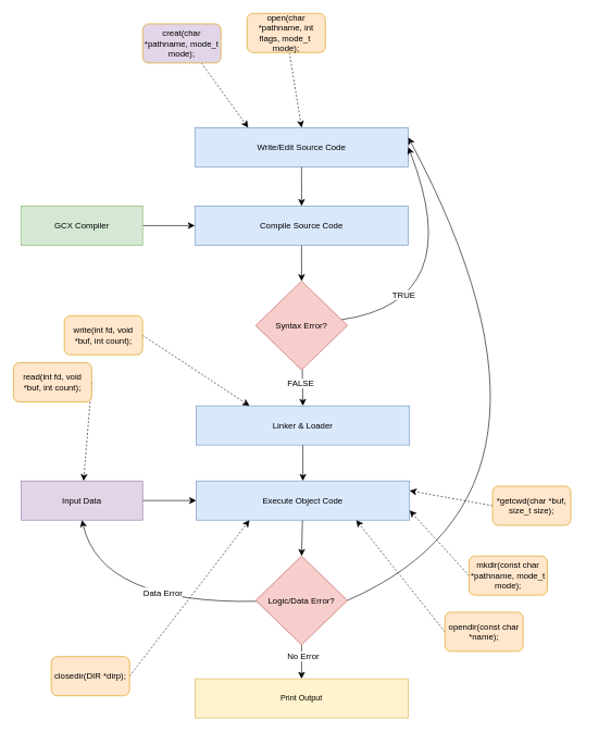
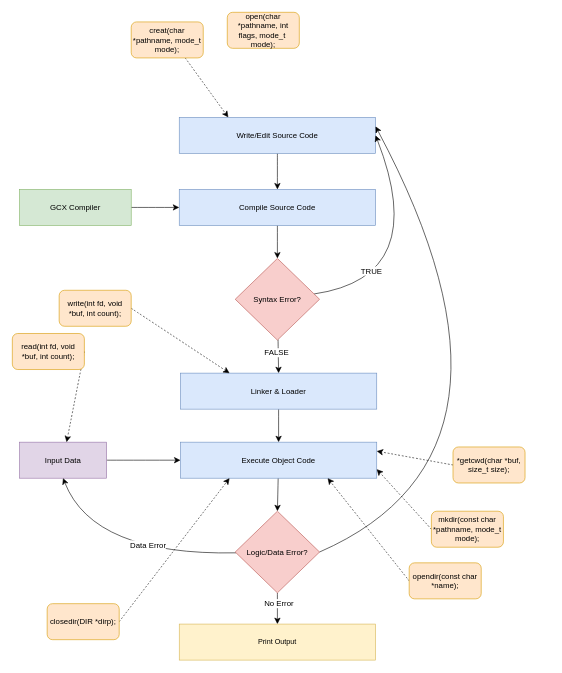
- <mxCell id="26" value="creat(char *pathname, mode_t mode);" style="rounded=1;whiteSpace=wrap;html=1;fontSize=13;fillColor=#e1d5e7;strokeColor=#d79b00;" vertex="1" parent="1"><mxGeometry x="218" y="36" width="120" height="60" as="geometry" /></mxCell>
+ <mxCell id="26" value="creat(char *pathname, mode_t mode);" style="rounded=1;whiteSpace=wrap;html=1;fontSize=13;fillColor=#ffe6cc;strokeColor=#d79b00;" vertex="1" parent="1"><mxGeometry x="218" y="36" width="120" height="60" as="geometry" /></mxCell>
- <mxCell id="27" style="edgeStyle=none;curved=1;rounded=0;orthogonalLoop=1;jettySize=auto;html=1;entryX=0.5;entryY=0;entryDx=0;entryDy=0;fontSize=12;startSize=8;endSize=8;dashed=1;" edge="1" parent="1" source="28" target="3"><mxGeometry relative="1" as="geometry" /></mxCell>
- <mxCell id="18" value="Input Data" style="rounded=0;whiteSpace=wrap;html=1;fillColor=#e1d5e7;strokeColor=#9673a6;fontSize=13;" vertex="1" parent="1"><mxGeometry x="32" y="736" width="186" height="60" as="geometry" /></mxCell>
+ <mxCell id="18" value="Input Data" style="rounded=0;whiteSpace=wrap;html=1;fillColor=#e1d5e7;strokeColor=#9673a6;fontSize=13;" vertex="1" parent="1"><mxGeometry x="32" y="736" width="145" height="60" as="geometry" /></mxCell>
